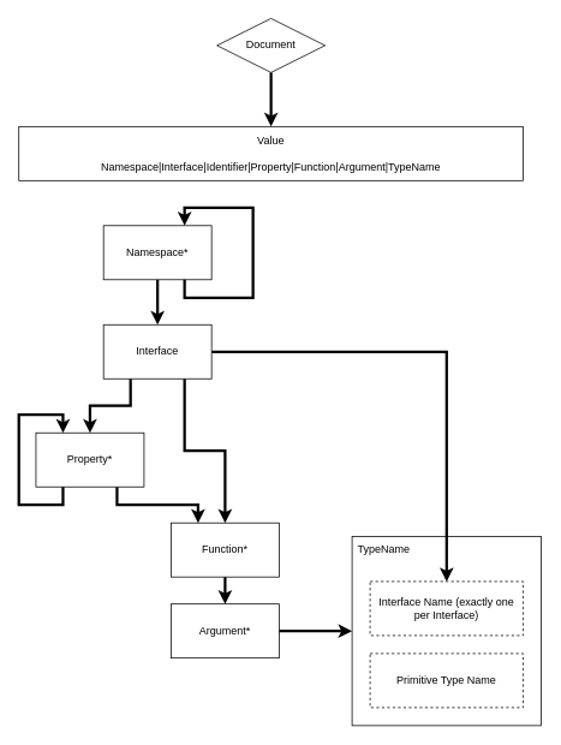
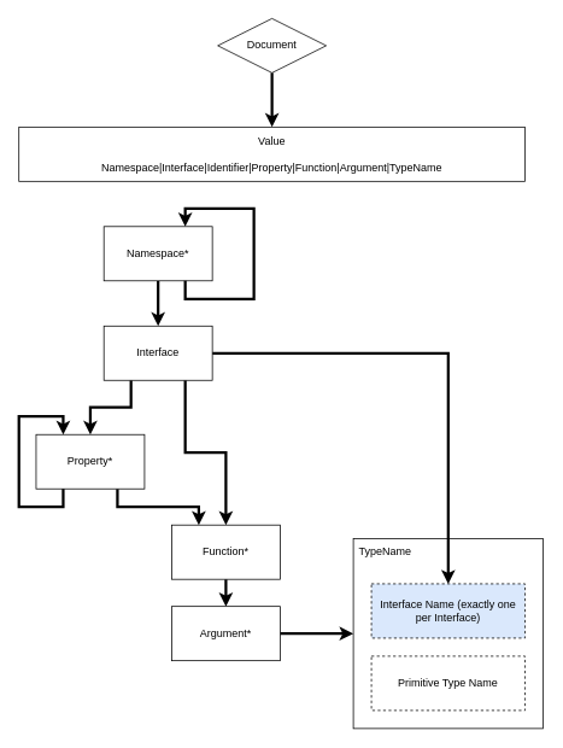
- <mxCell id="20" value="Interface Name (exactly one per Interface)" style="whiteSpace=wrap;html=1;dashed=1;" vertex="1" parent="1"><mxGeometry x="410" y="645" width="170" height="60" as="geometry" /></mxCell>
+ <mxCell id="20" value="Interface Name (exactly one per Interface)" style="whiteSpace=wrap;html=1;dashed=1;fillColor=#dae8fc;" vertex="1" parent="1"><mxGeometry x="410" y="645" width="170" height="60" as="geometry" /></mxCell>
